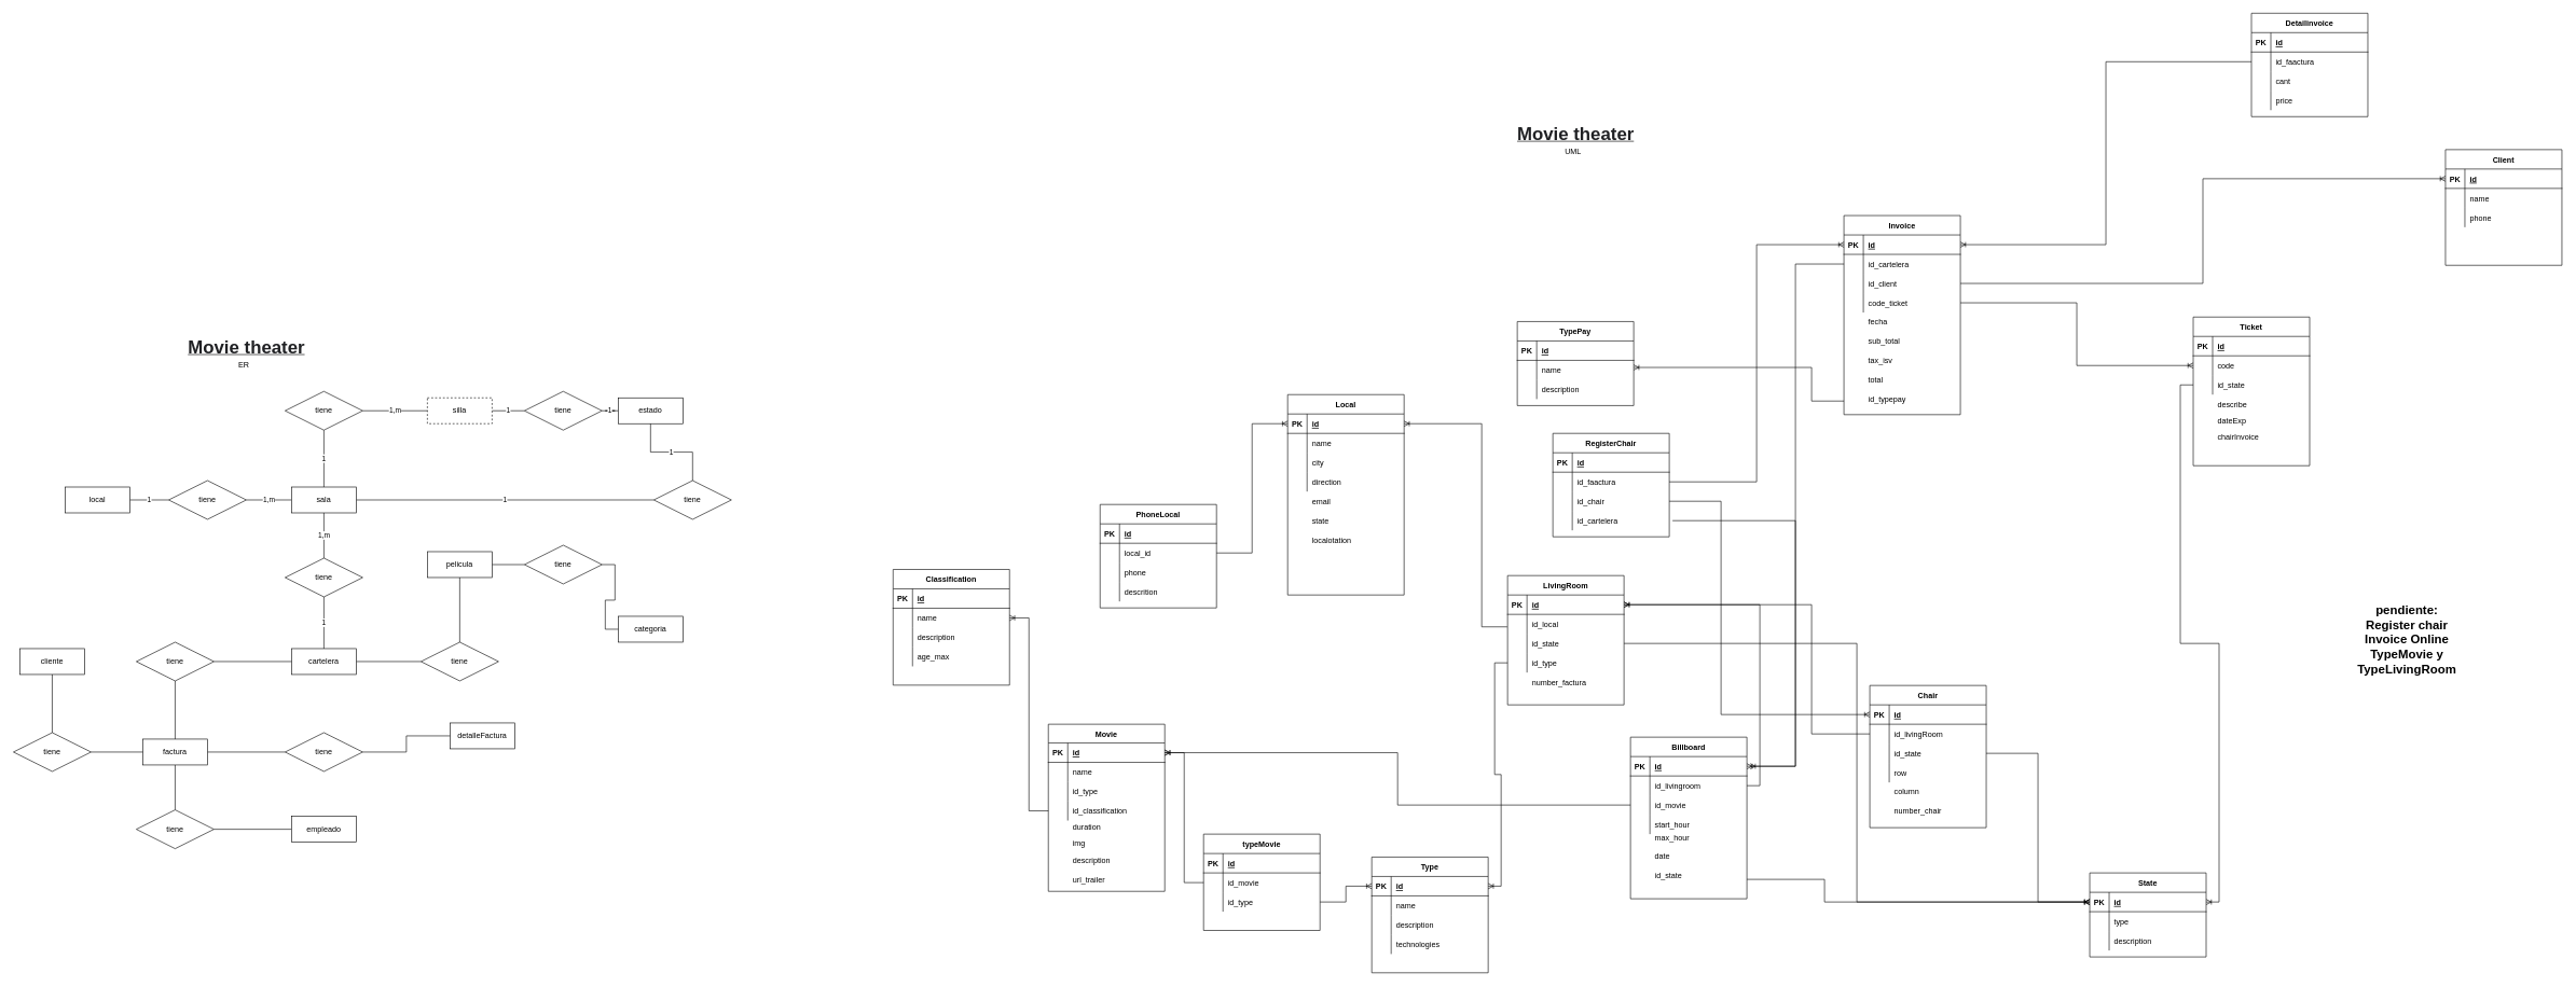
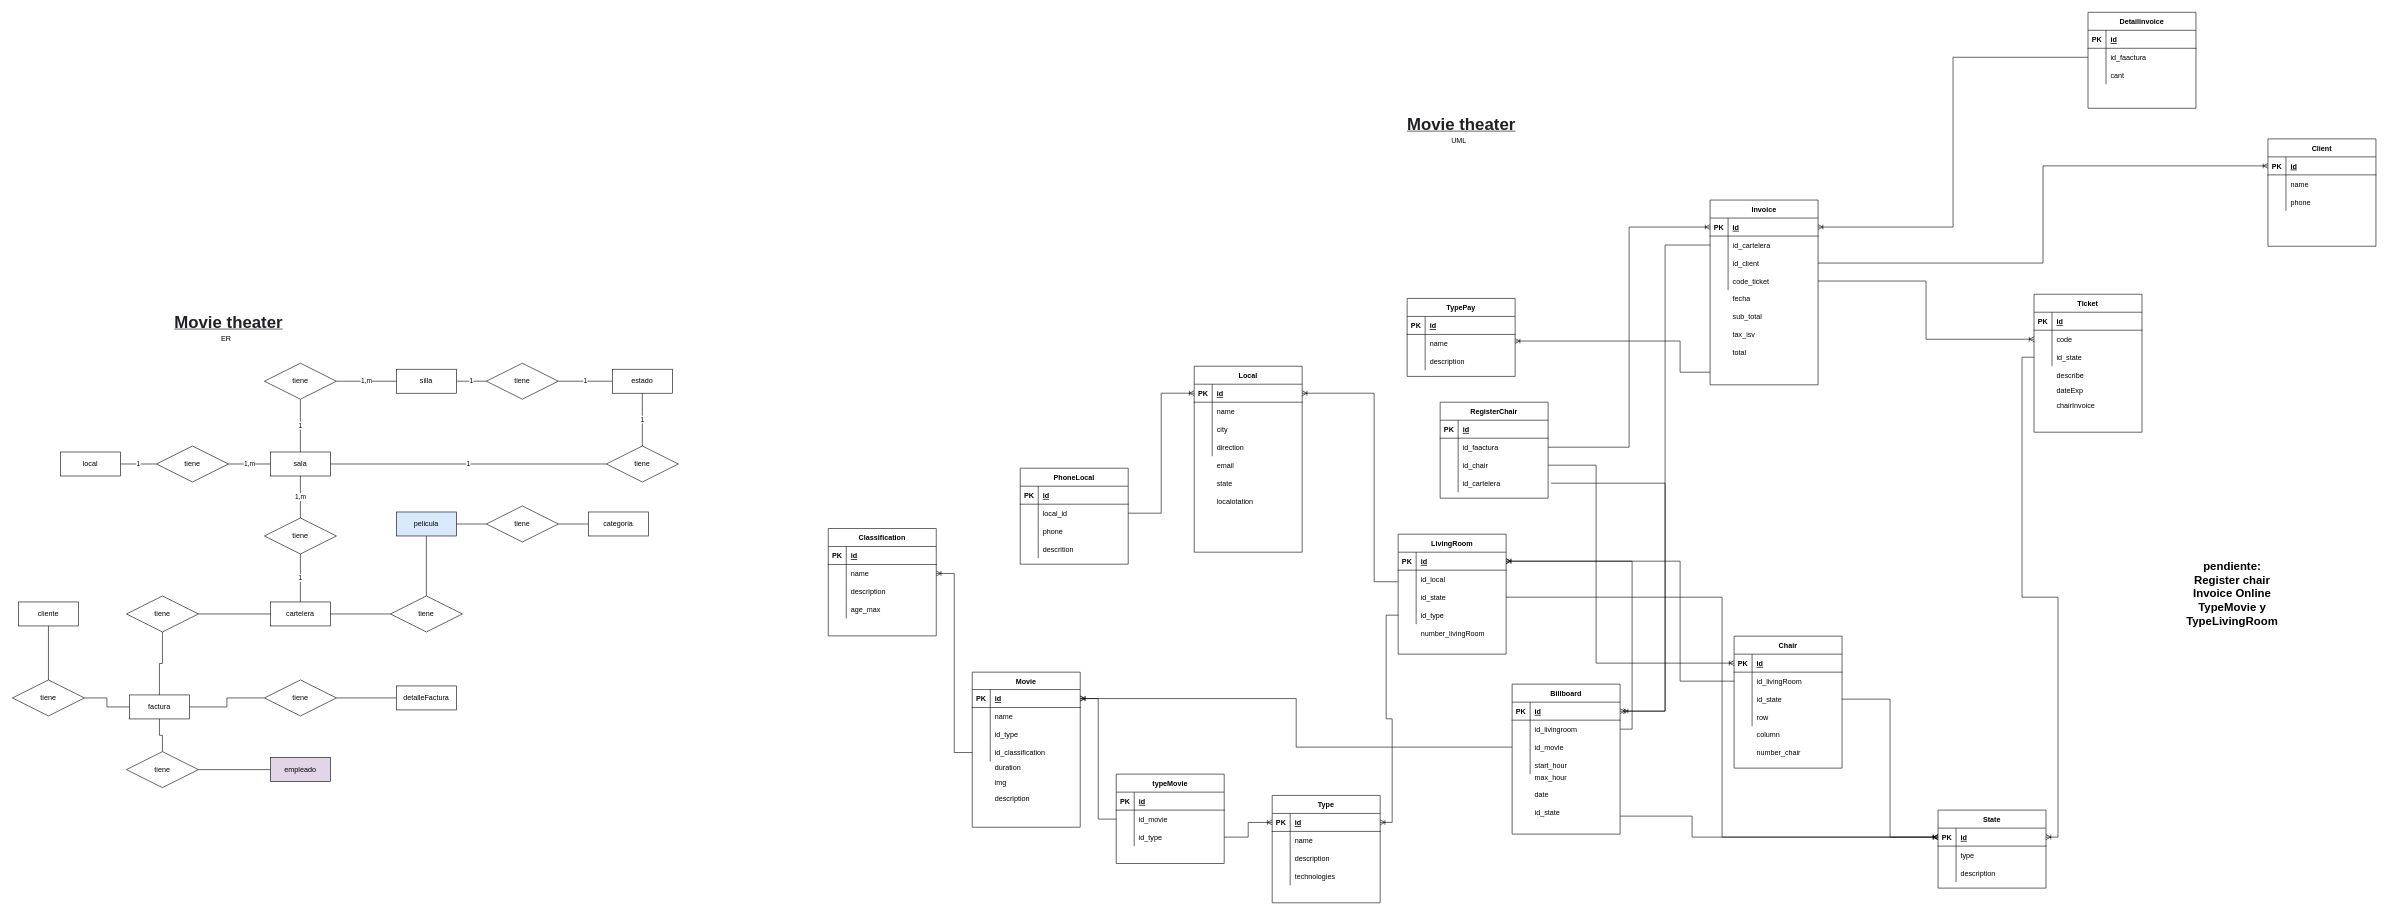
- <mxCell id="66" value="price" style="shape=partialRectangle;connectable=0;fillColor=none;top=0;left=0;bottom=0;right=0;align=left;spacingLeft=6;overflow=hidden;" parent="64" vertex="1"><mxGeometry x="30" width="150" height="30" as="geometry" /></mxCell>
- <mxCell id="274" value="id_typepay" style="shape=partialRectangle;connectable=0;fillColor=none;top=0;left=0;bottom=0;right=0;align=left;spacingLeft=6;overflow=hidden;" parent="255" vertex="1"><mxGeometry x="30" y="268" width="150" height="30" as="geometry" /></mxCell>
- <mxCell id="108" value="silla" style="whiteSpace=wrap;html=1;align=center;dashed=1;" parent="1" vertex="1"><mxGeometry x="660" y="615" width="100" height="40" as="geometry" /></mxCell>
+ <mxCell id="108" value="silla" style="whiteSpace=wrap;html=1;align=center;" parent="1" vertex="1"><mxGeometry x="660" y="615" width="100" height="40" as="geometry" /></mxCell>
- <mxCell id="118" value="estado" style="whiteSpace=wrap;html=1;align=center;" parent="1" vertex="1"><mxGeometry x="955" y="615" width="100" height="40" as="geometry" /></mxCell>
+ <mxCell id="118" value="estado" style="whiteSpace=wrap;html=1;align=center;" parent="1" vertex="1"><mxGeometry x="1020" y="615" width="100" height="40" as="geometry" /></mxCell>
- <mxCell id="122" value="pelicula" style="whiteSpace=wrap;html=1;align=center;" parent="1" vertex="1"><mxGeometry x="660" y="853" width="100" height="40" as="geometry" /></mxCell>
+ <mxCell id="122" value="pelicula" style="whiteSpace=wrap;html=1;align=center;fillColor=#dae8fc;" parent="1" vertex="1"><mxGeometry x="660" y="853" width="100" height="40" as="geometry" /></mxCell>
- <mxCell id="123" value="categoria" style="whiteSpace=wrap;html=1;align=center;" parent="1" vertex="1"><mxGeometry x="955" y="953" width="100" height="40" as="geometry" /></mxCell>
+ <mxCell id="123" value="categoria" style="whiteSpace=wrap;html=1;align=center;" parent="1" vertex="1"><mxGeometry x="980" y="853" width="100" height="40" as="geometry" /></mxCell>
- <mxCell id="306" value="number_factura" style="shape=partialRectangle;connectable=0;fillColor=none;top=0;left=0;bottom=0;right=0;align=left;spacingLeft=6;overflow=hidden;" parent="292" vertex="1"><mxGeometry x="30" y="150" width="150" height="30" as="geometry" /></mxCell>
+ <mxCell id="306" value="number_livingRoom" style="shape=partialRectangle;connectable=0;fillColor=none;top=0;left=0;bottom=0;right=0;align=left;spacingLeft=6;overflow=hidden;" parent="292" vertex="1"><mxGeometry x="30" y="150" width="150" height="30" as="geometry" /></mxCell>
- <mxCell id="130" value="detalleFactura" style="whiteSpace=wrap;html=1;align=center;" parent="1" vertex="1"><mxGeometry x="695" y="1118" width="100" height="40" as="geometry" /></mxCell>
+ <mxCell id="130" value="detalleFactura" style="whiteSpace=wrap;html=1;align=center;" parent="1" vertex="1"><mxGeometry x="660" y="1143" width="100" height="40" as="geometry" /></mxCell>
- <mxCell id="129" value="factura" style="whiteSpace=wrap;html=1;align=center;" parent="1" vertex="1"><mxGeometry x="220" y="1143" width="100" height="40" as="geometry" /></mxCell>
+ <mxCell id="129" value="factura" style="whiteSpace=wrap;html=1;align=center;" parent="1" vertex="1"><mxGeometry x="215" y="1158" width="100" height="40" as="geometry" /></mxCell>
- <mxCell id="141" value="empleado" style="whiteSpace=wrap;html=1;align=center;" parent="1" vertex="1"><mxGeometry x="450" y="1262.5" width="100" height="40" as="geometry" /></mxCell>
+ <mxCell id="141" value="empleado" style="whiteSpace=wrap;html=1;align=center;fillColor=#e1d5e7;" parent="1" vertex="1"><mxGeometry x="450" y="1262.5" width="100" height="40" as="geometry" /></mxCell>
- <mxCell id="190" value="url_trailer" style="shape=partialRectangle;connectable=0;fillColor=none;top=0;left=0;bottom=0;right=0;align=left;spacingLeft=6;overflow=hidden;" parent="169" vertex="1"><mxGeometry x="30" y="227.911" width="150" height="25.85" as="geometry" /></mxCell>
